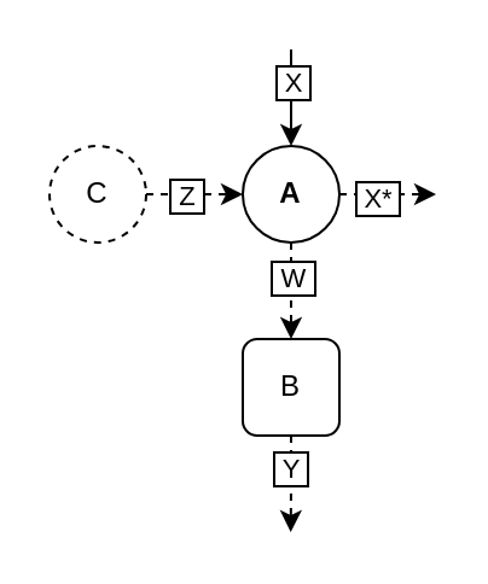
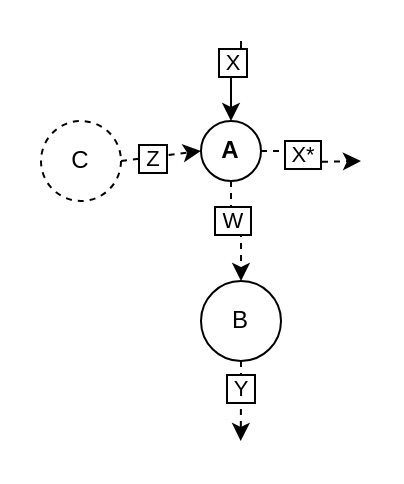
- <mxCell id="8" value="A" style="ellipse;whiteSpace=wrap;html=1;aspect=fixed;fontStyle=1;labelBackgroundColor=none;labelBorderColor=none;" vertex="1" parent="1"><mxGeometry x="100" y="60" width="40" height="40" as="geometry" /></mxCell>
+ <mxCell id="8" value="A" style="ellipse;whiteSpace=wrap;html=1;aspect=fixed;fontStyle=1;labelBackgroundColor=none;labelBorderColor=none;" vertex="1" parent="1"><mxGeometry x="100" y="60" width="30" height="30" as="geometry" /></mxCell>
- <mxCell id="13" value="B" style="whiteSpace=wrap;html=1;aspect=fixed;rounded=1;" vertex="1" parent="1"><mxGeometry x="100" y="140" width="40" height="40" as="geometry" /></mxCell>
+ <mxCell id="13" value="B" style="ellipse;whiteSpace=wrap;html=1;aspect=fixed;" vertex="1" parent="1"><mxGeometry x="100" y="140" width="40" height="40" as="geometry" /></mxCell>
